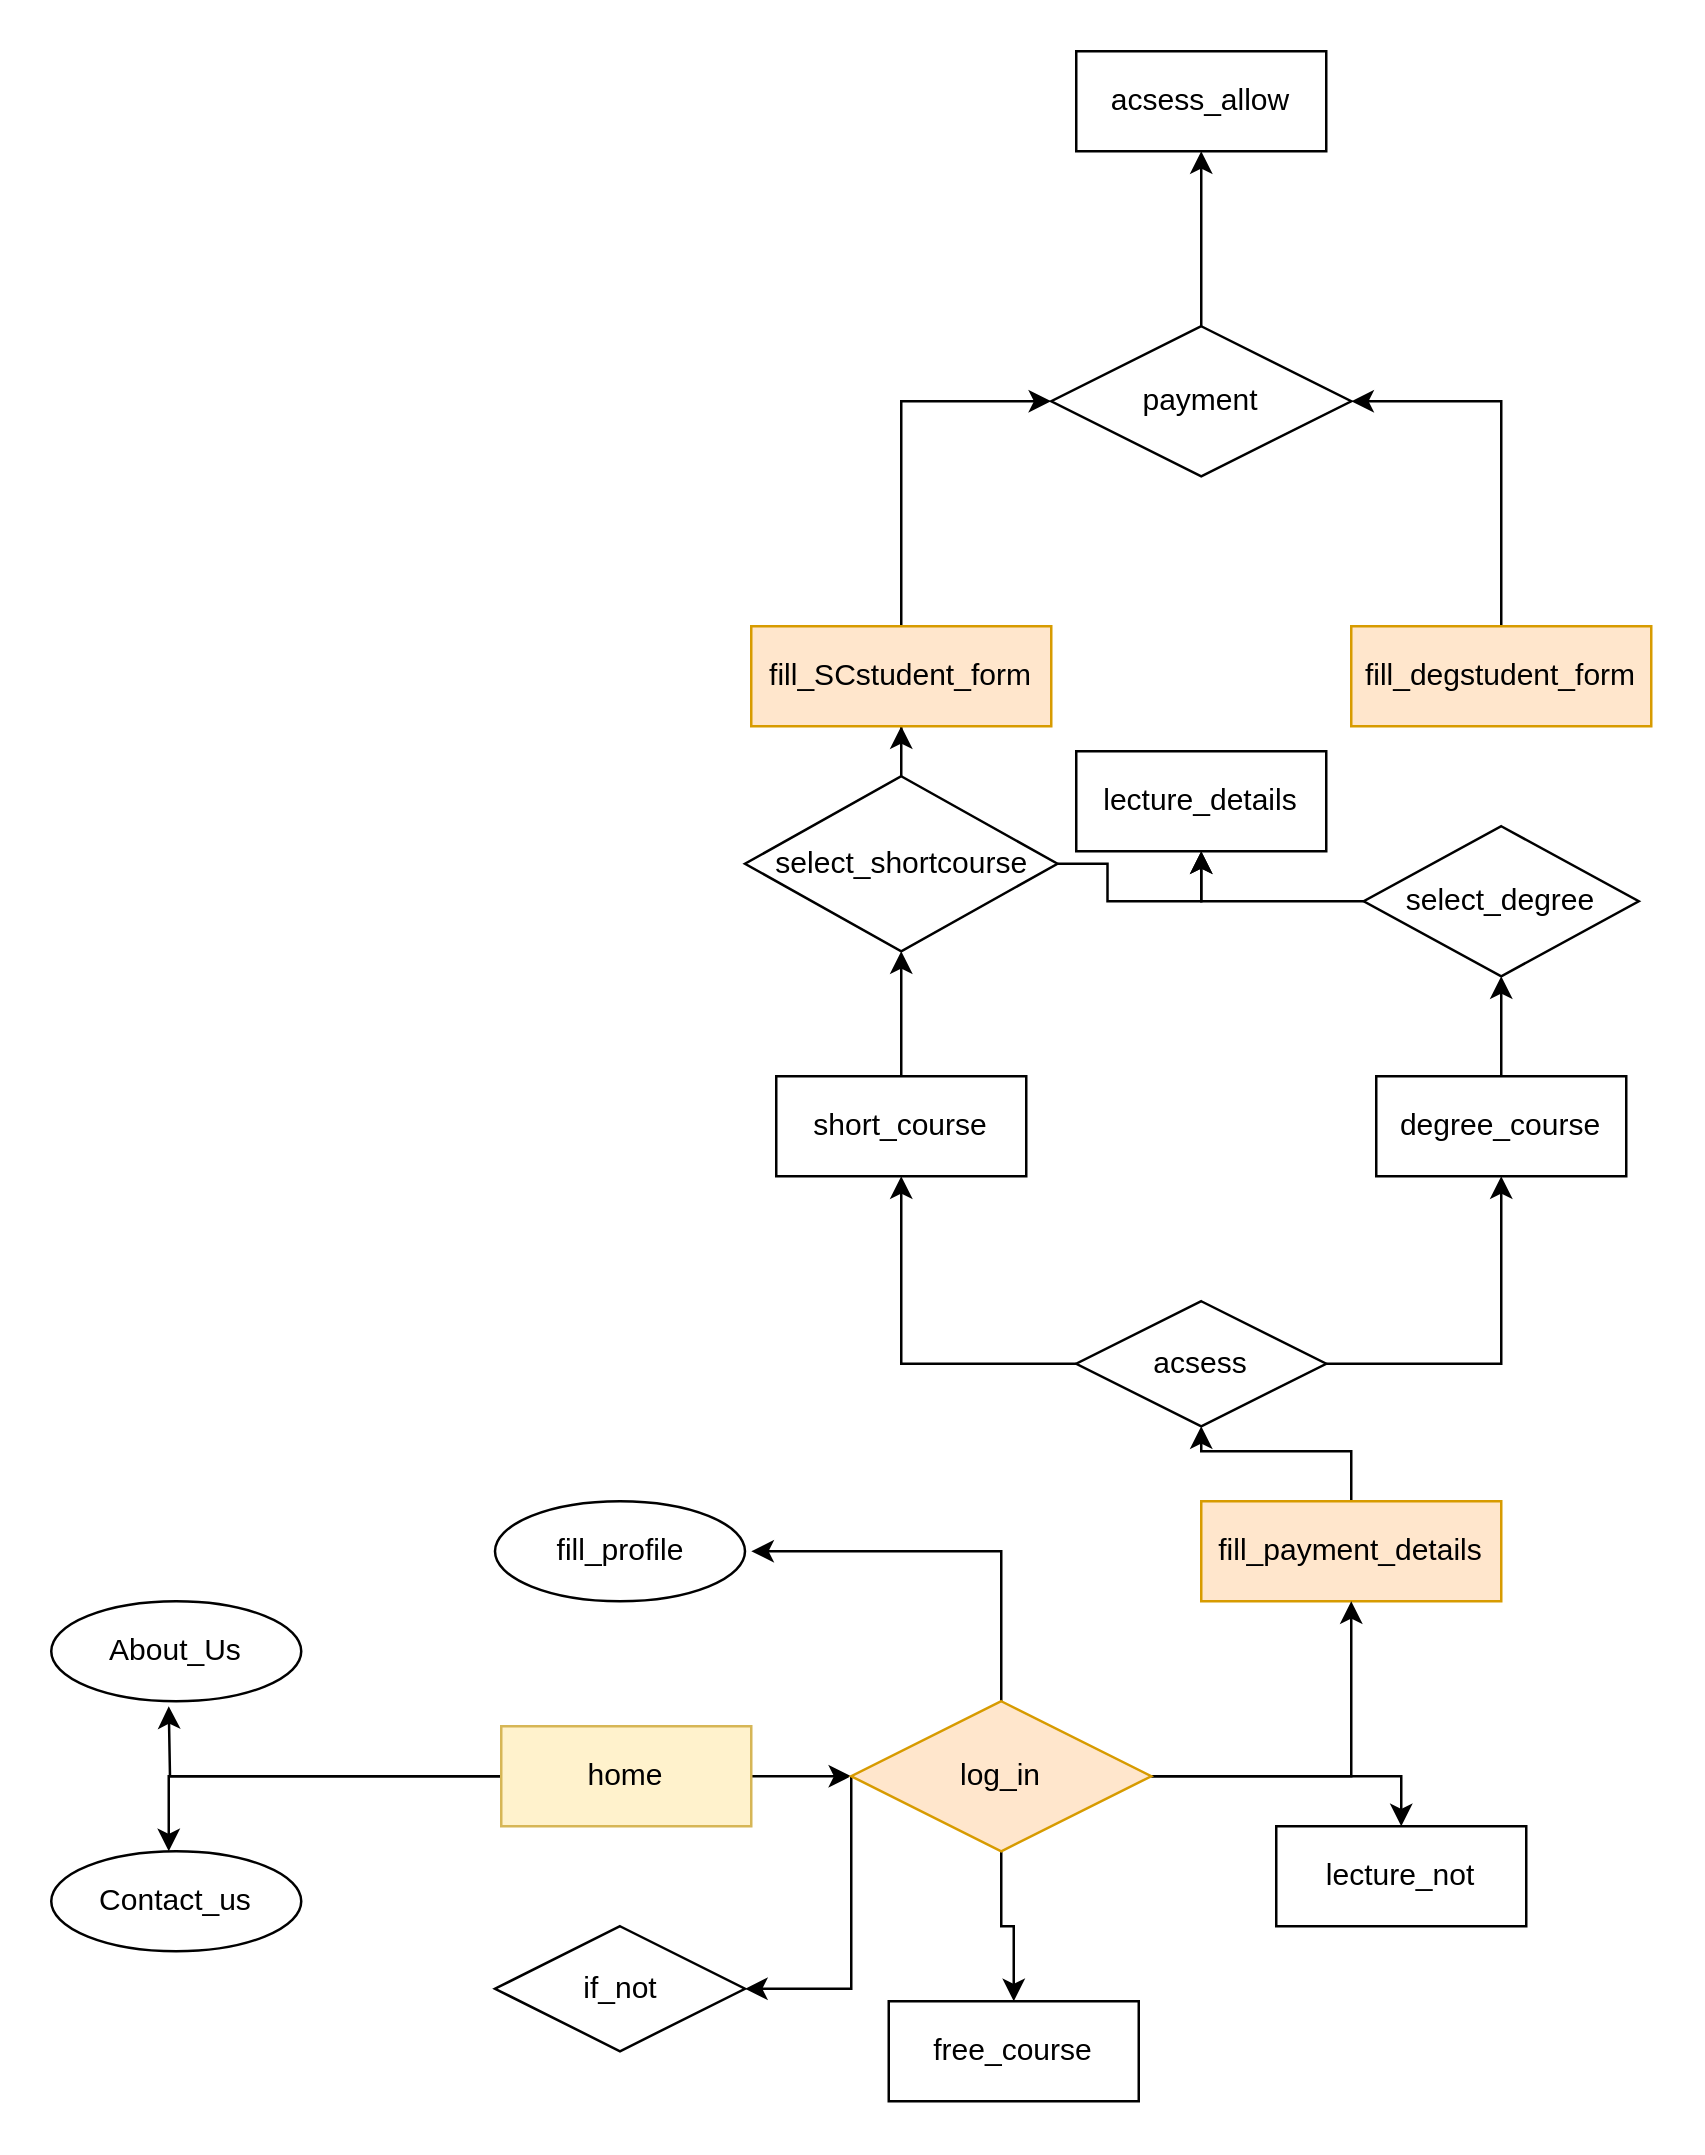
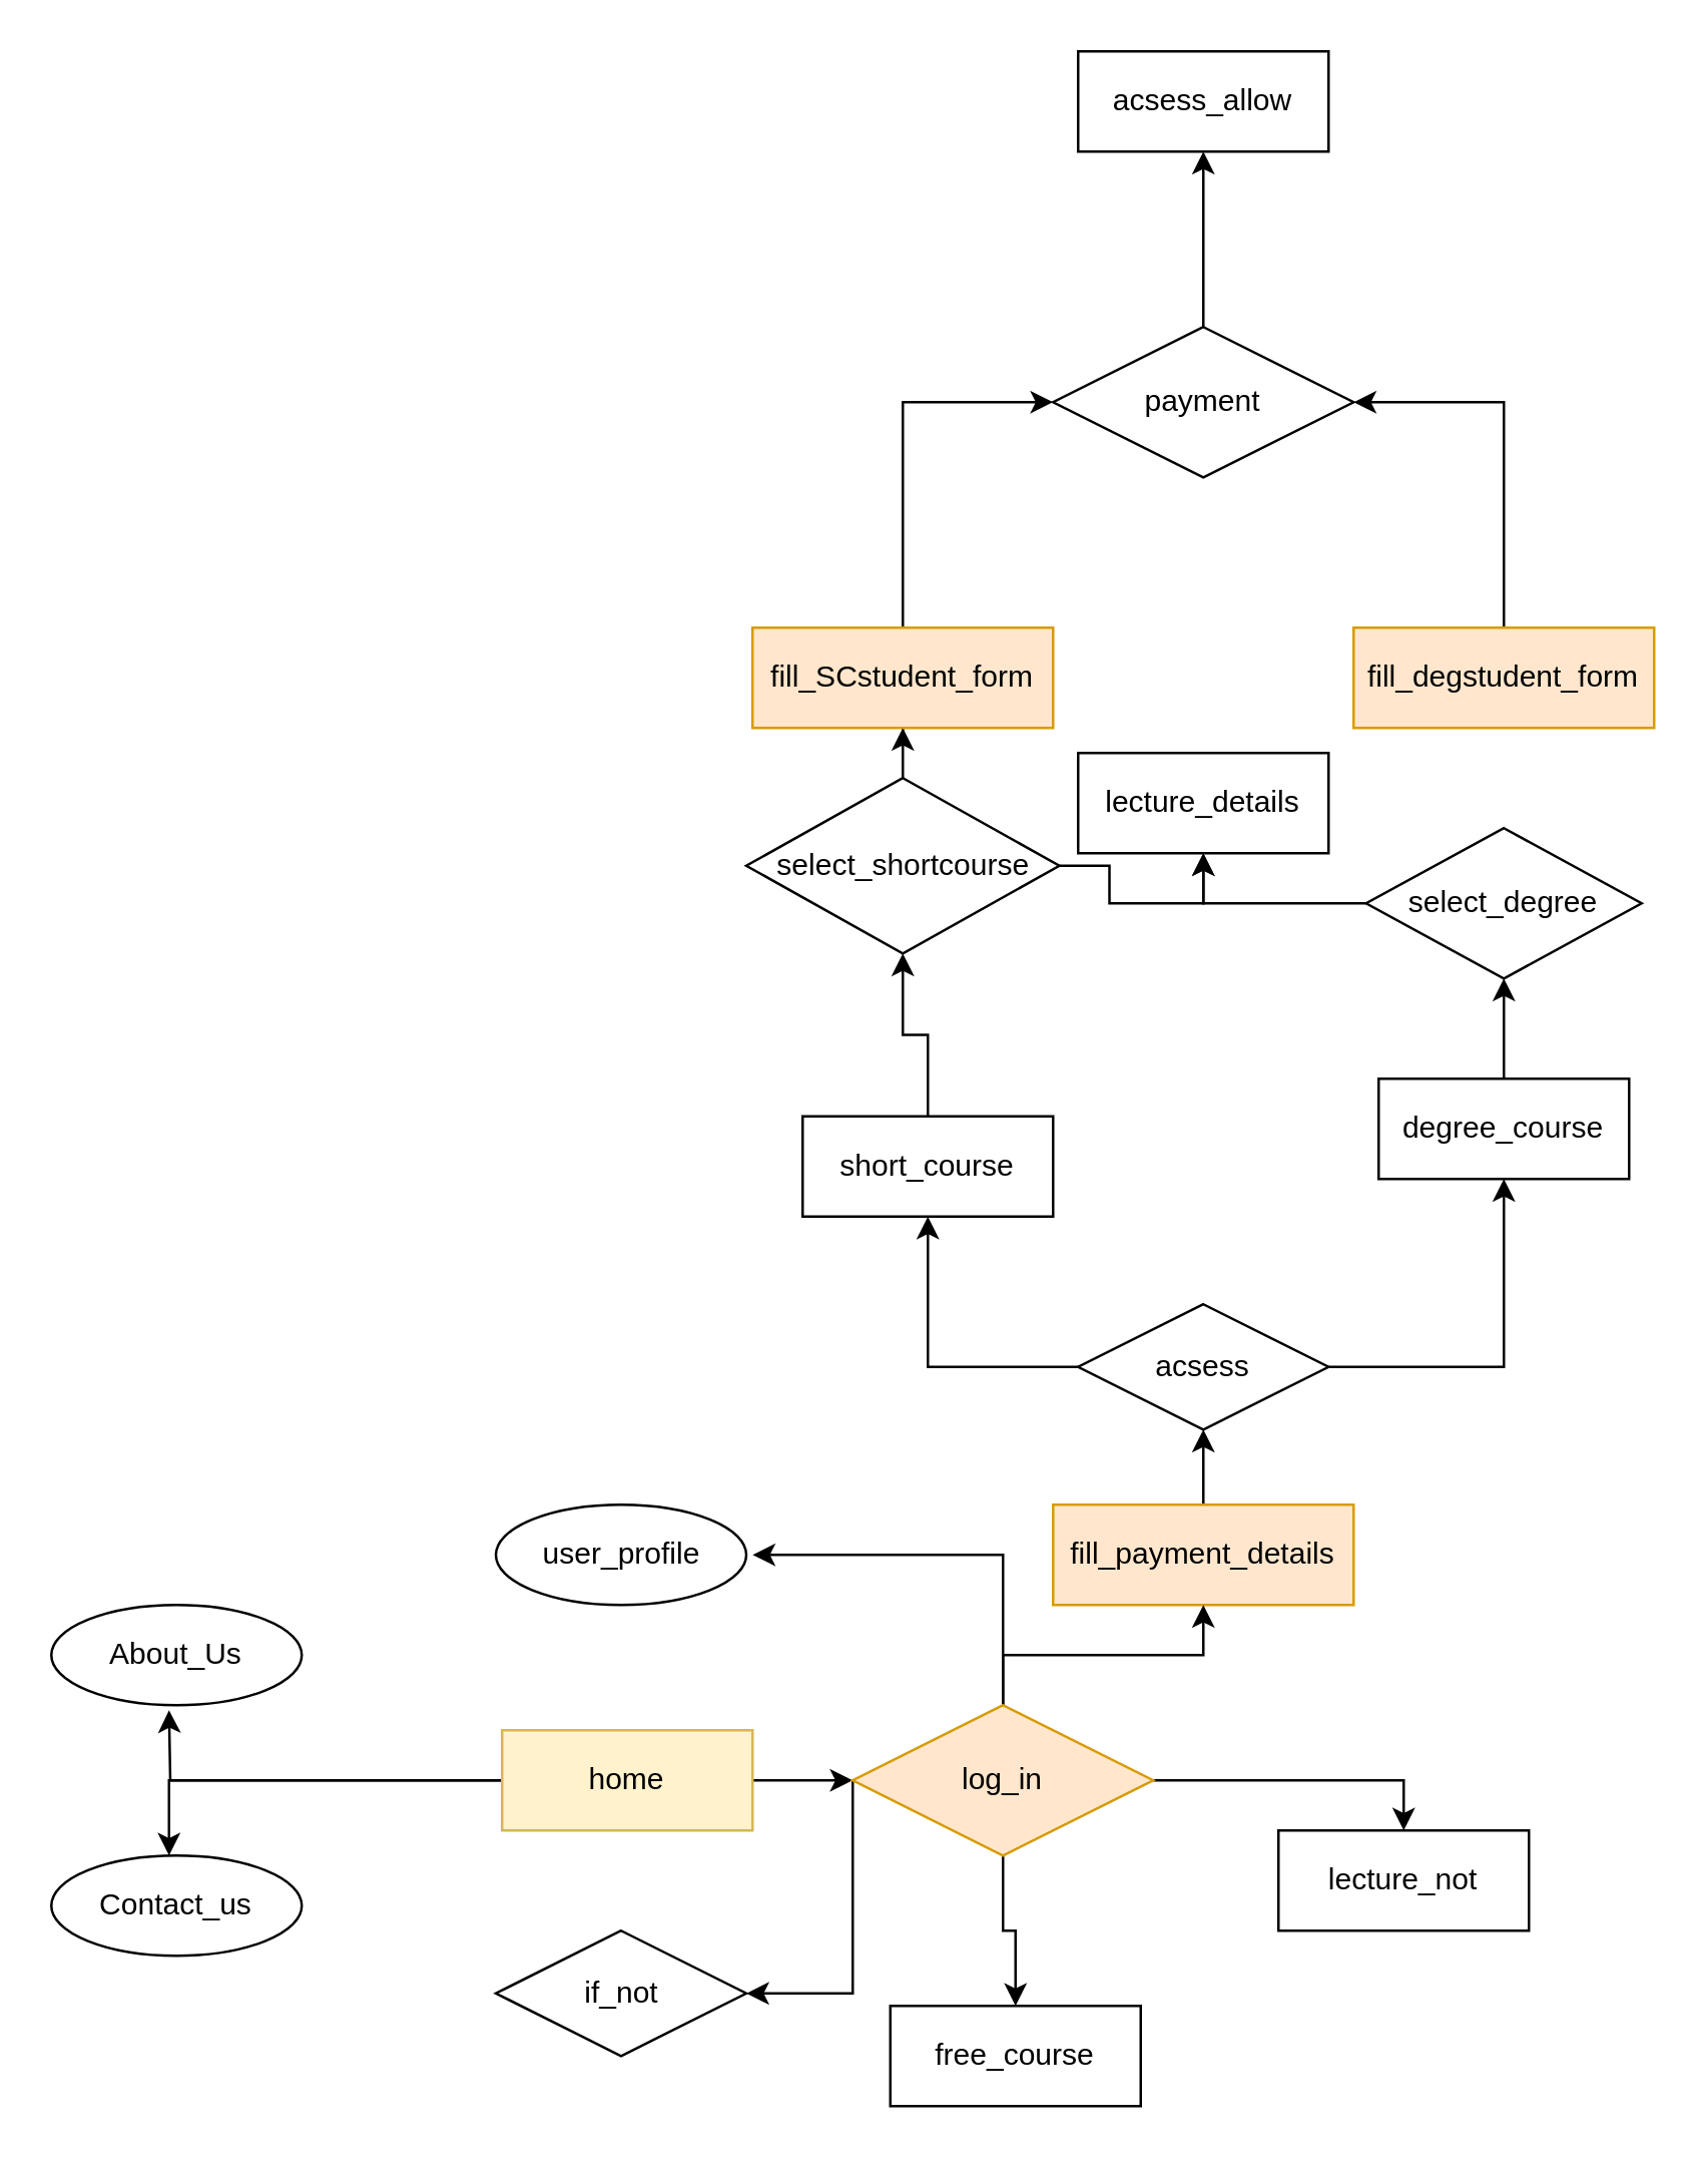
- <mxCell id="9" value="short_course" style="whiteSpace=wrap;html=1;align=center;" vertex="1" parent="1"><mxGeometry x="310" y="430" width="100" height="40" as="geometry" /></mxCell>
+ <mxCell id="9" value="short_course" style="whiteSpace=wrap;html=1;align=center;" vertex="1" parent="1"><mxGeometry x="320" y="445" width="100" height="40" as="geometry" /></mxCell>
- <mxCell id="35" value="fill_profile" style="ellipse;whiteSpace=wrap;html=1;align=center;" vertex="1" parent="1"><mxGeometry x="197.5" y="600" width="100" height="40" as="geometry" /></mxCell>
+ <mxCell id="35" value="user_profile" style="ellipse;whiteSpace=wrap;html=1;align=center;" vertex="1" parent="1"><mxGeometry x="197.5" y="600" width="100" height="40" as="geometry" /></mxCell>
- <mxCell id="13" value="fill_payment_details" style="whiteSpace=wrap;html=1;align=center;fillColor=#ffe6cc;strokeColor=#d79b00;" vertex="1" parent="1"><mxGeometry x="480" y="600" width="120" height="40" as="geometry" /></mxCell>
+ <mxCell id="13" value="fill_payment_details" style="whiteSpace=wrap;html=1;align=center;fillColor=#ffe6cc;strokeColor=#d79b00;" vertex="1" parent="1"><mxGeometry x="420" y="600" width="120" height="40" as="geometry" /></mxCell>
